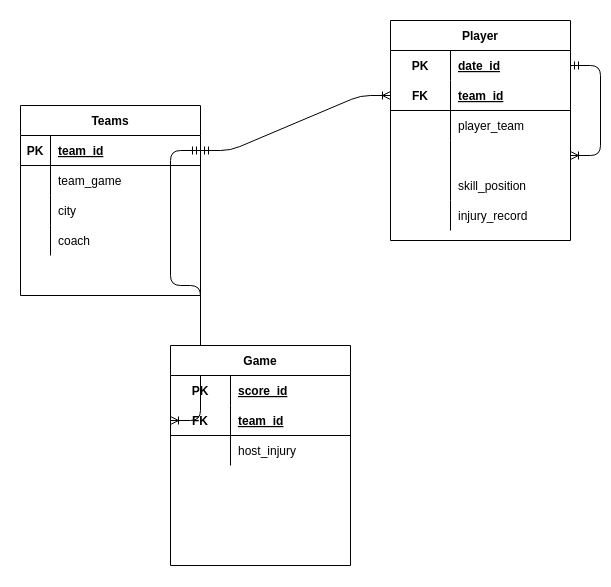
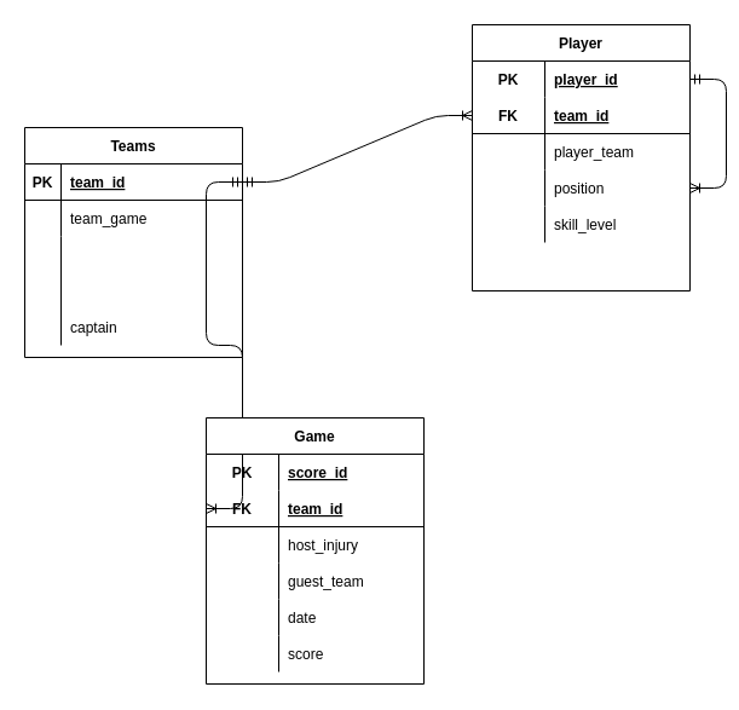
- <mxCell id="5" value="date_id" style="shape=partialRectangle;connectable=0;fillColor=none;top=0;left=0;bottom=0;right=0;align=left;spacingLeft=6;fontStyle=5;overflow=hidden;" parent="3" vertex="1"><mxGeometry x="60" width="120" height="30" as="geometry" /></mxCell>
+ <mxCell id="5" value="player_id" style="shape=partialRectangle;connectable=0;fillColor=none;top=0;left=0;bottom=0;right=0;align=left;spacingLeft=6;fontStyle=5;overflow=hidden;" parent="3" vertex="1"><mxGeometry x="60" width="120" height="30" as="geometry" /></mxCell>
+ <mxCell id="14" value="position" style="shape=partialRectangle;connectable=0;fillColor=none;top=0;left=0;bottom=0;right=0;align=left;spacingLeft=6;overflow=hidden;" parent="12" vertex="1"><mxGeometry x="60" width="120" height="30" as="geometry" /></mxCell>
- <mxCell id="17" value="skill_position" style="shape=partialRectangle;connectable=0;fillColor=none;top=0;left=0;bottom=0;right=0;align=left;spacingLeft=6;overflow=hidden;" parent="15" vertex="1"><mxGeometry x="60" width="120" height="30" as="geometry" /></mxCell>
+ <mxCell id="17" value="skill_level" style="shape=partialRectangle;connectable=0;fillColor=none;top=0;left=0;bottom=0;right=0;align=left;spacingLeft=6;overflow=hidden;" parent="15" vertex="1"><mxGeometry x="60" width="120" height="30" as="geometry" /></mxCell>
- <mxCell id="32" value="city" style="shape=partialRectangle;connectable=0;fillColor=none;top=0;left=0;bottom=0;right=0;align=left;spacingLeft=6;overflow=hidden;" parent="30" vertex="1"><mxGeometry x="30" width="150" height="30" as="geometry" /></mxCell>
- <mxCell id="20" value="injury_record" style="shape=partialRectangle;connectable=0;fillColor=none;top=0;left=0;bottom=0;right=0;align=left;spacingLeft=6;overflow=hidden;" parent="18" vertex="1"><mxGeometry x="60" width="120" height="30" as="geometry" /></mxCell>
- <mxCell id="35" value="coach" style="shape=partialRectangle;connectable=0;fillColor=none;top=0;left=0;bottom=0;right=0;align=left;spacingLeft=6;overflow=hidden;" parent="33" vertex="1"><mxGeometry x="30" width="150" height="30" as="geometry" /></mxCell>
+ <mxCell id="38" value="captain" style="shape=partialRectangle;connectable=0;fillColor=none;top=0;left=0;bottom=0;right=0;align=left;spacingLeft=6;overflow=hidden;" parent="36" vertex="1"><mxGeometry x="30" width="150" height="30" as="geometry" /></mxCell>
+ <mxCell id="52" value="guest_team" style="shape=partialRectangle;connectable=0;fillColor=none;top=0;left=0;bottom=0;right=0;align=left;spacingLeft=6;overflow=hidden;" parent="50" vertex="1"><mxGeometry x="60" width="120" height="30" as="geometry" /></mxCell>
+ <mxCell id="55" value="date" style="shape=partialRectangle;connectable=0;fillColor=none;top=0;left=0;bottom=0;right=0;align=left;spacingLeft=6;overflow=hidden;" parent="53" vertex="1"><mxGeometry x="60" width="120" height="30" as="geometry" /></mxCell>
+ <mxCell id="58" value="score" style="shape=partialRectangle;connectable=0;fillColor=none;top=0;left=0;bottom=0;right=0;align=left;spacingLeft=6;overflow=hidden;" parent="56" vertex="1"><mxGeometry x="60" width="120" height="30" as="geometry" /></mxCell>
